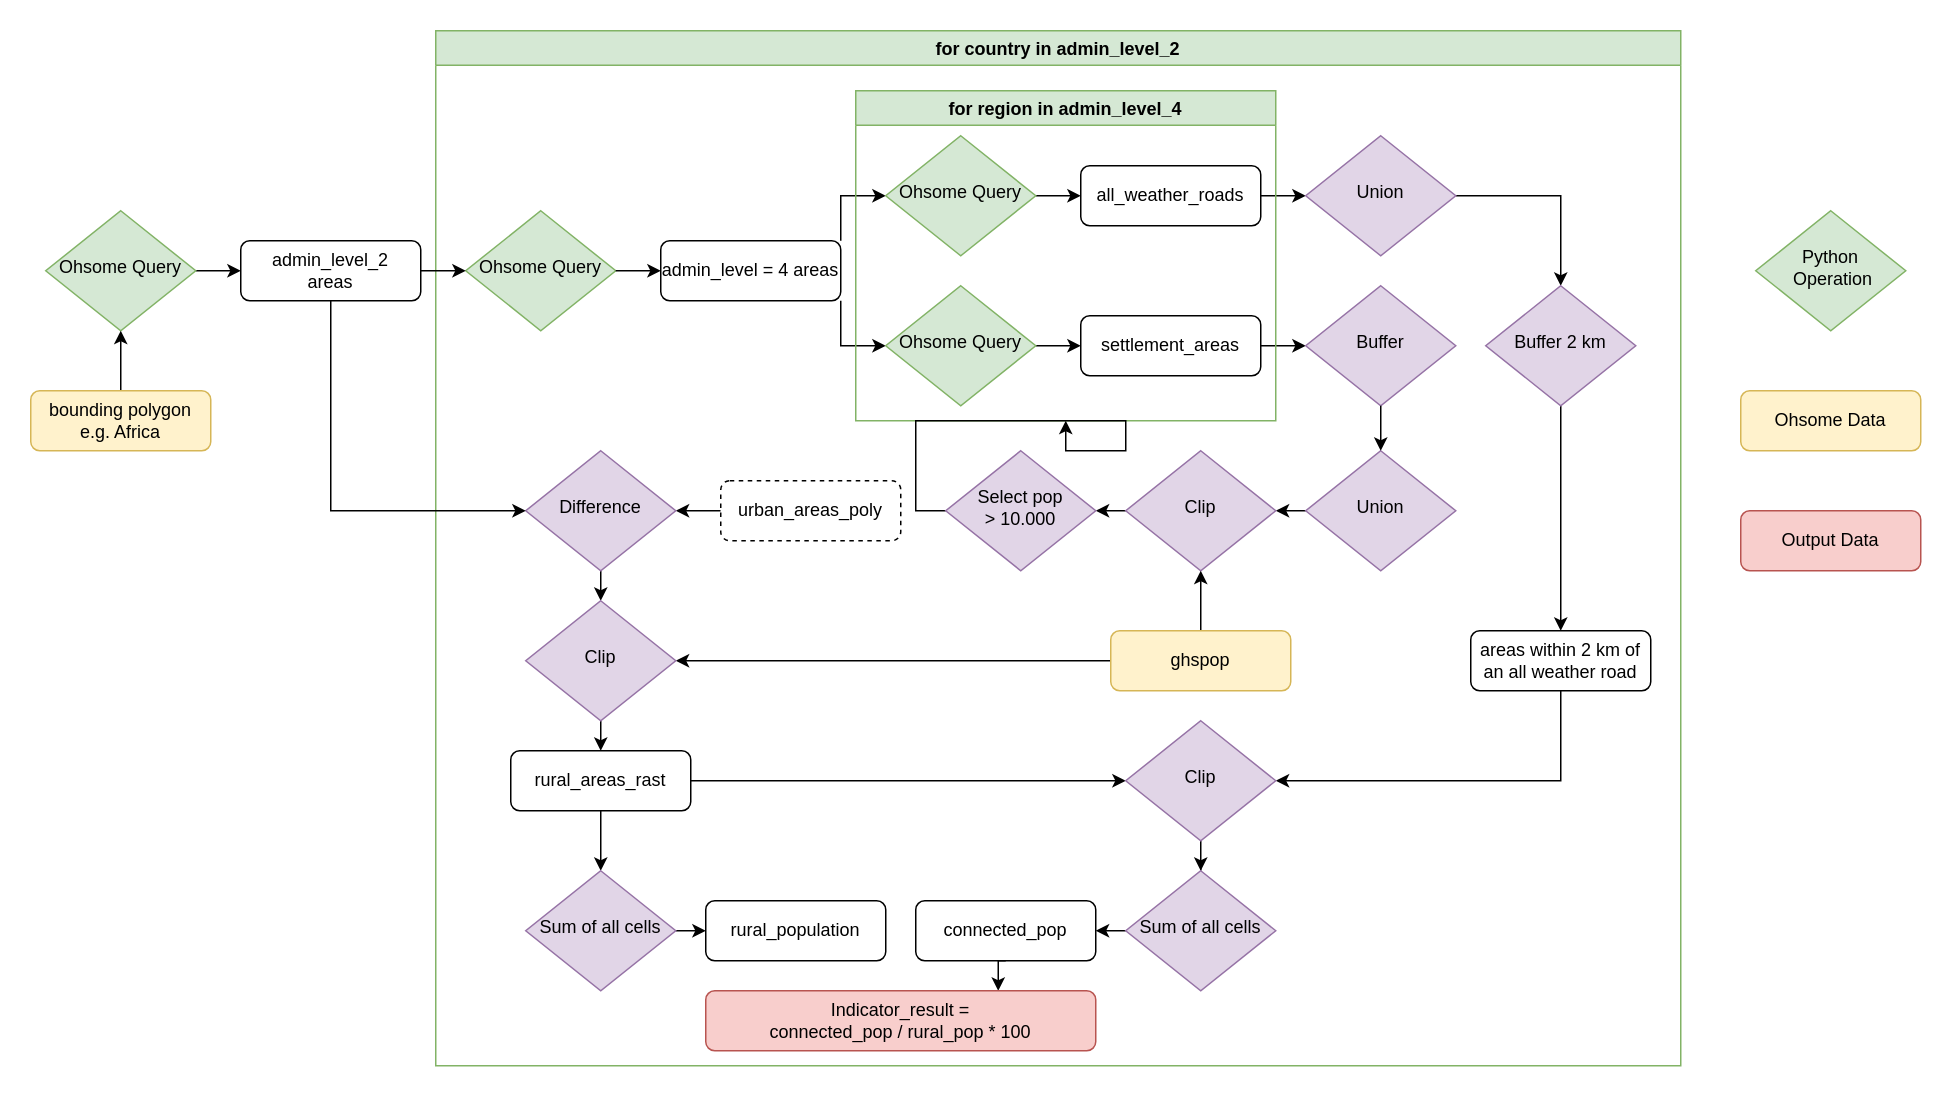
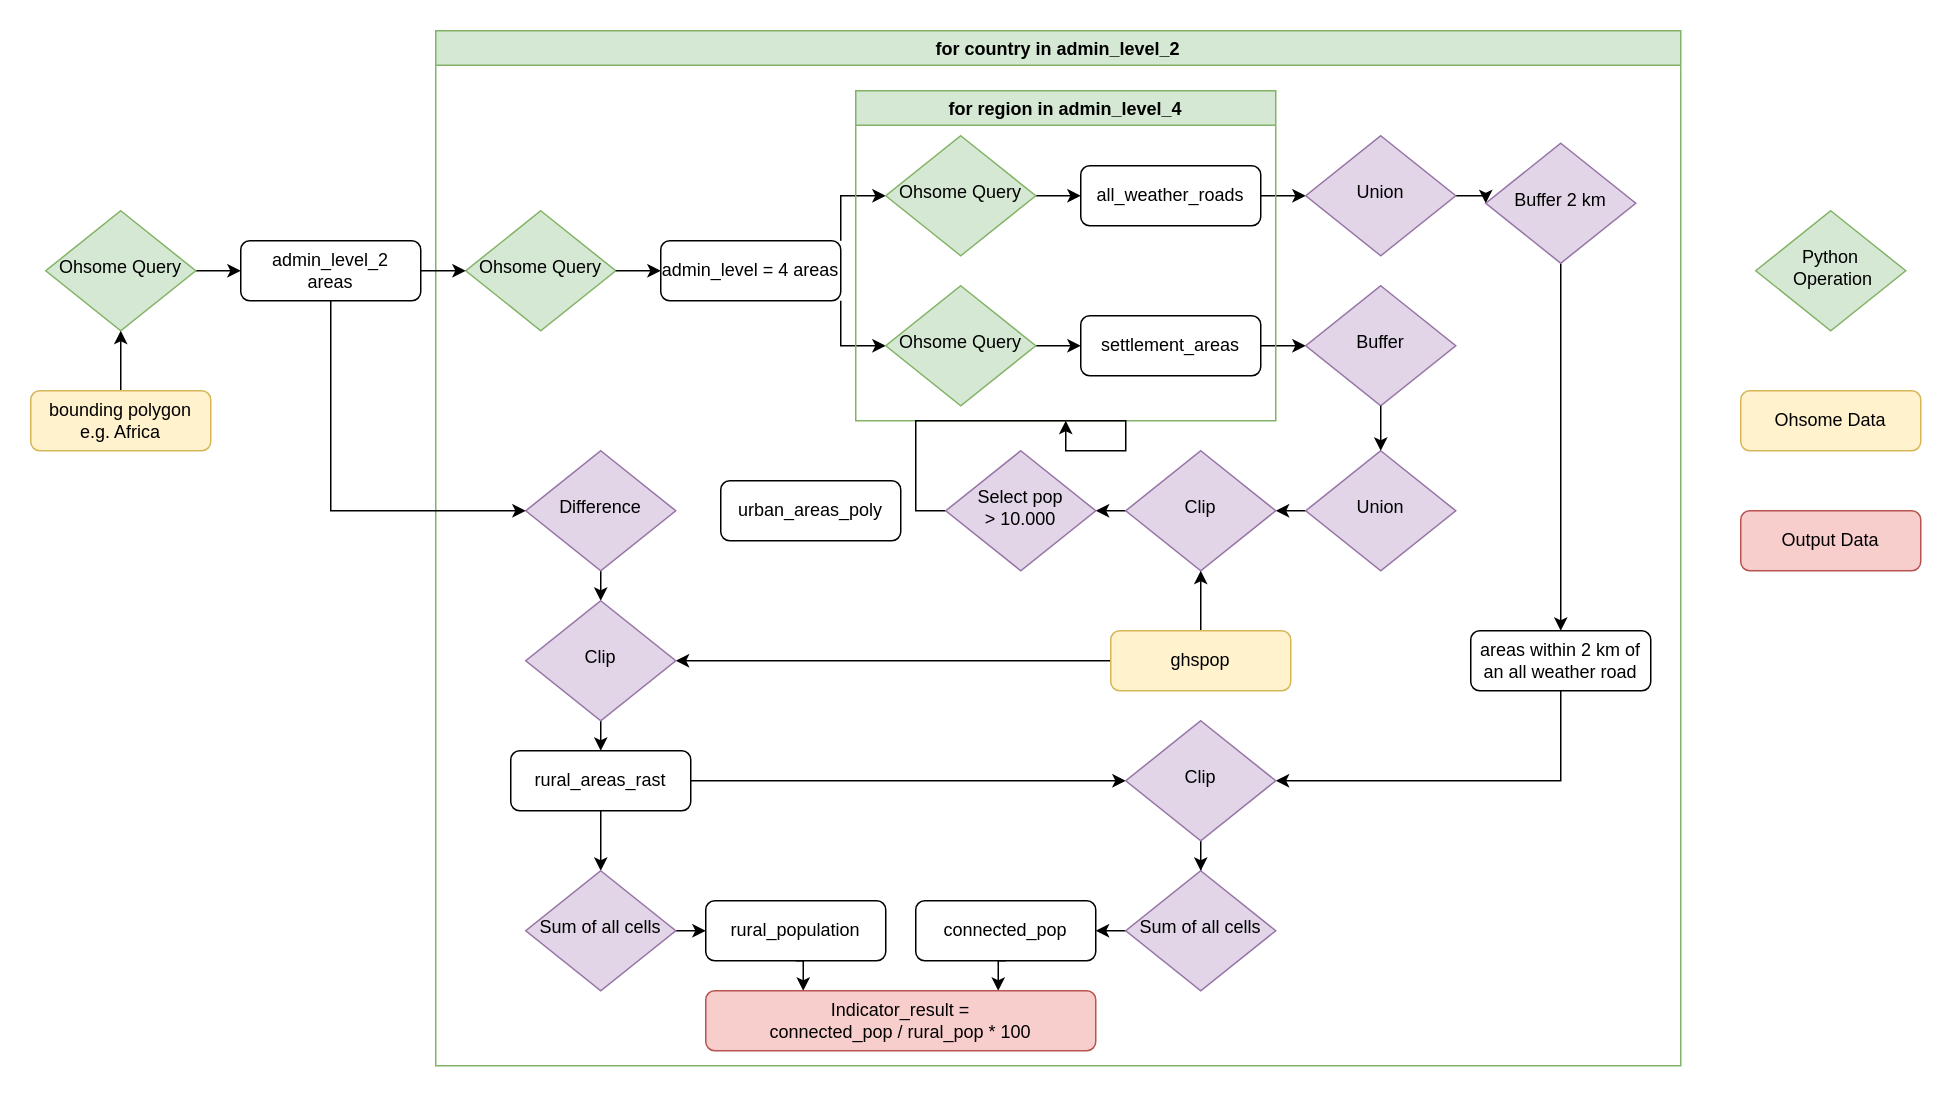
- <mxCell id="44" value="&lt;div&gt;Buffer 2 km&lt;br&gt;&lt;/div&gt;" style="rhombus;whiteSpace=wrap;html=1;shadow=0;fontFamily=Helvetica;fontSize=12;align=center;strokeWidth=1;spacing=6;spacingTop=-4;fillColor=#e1d5e7;strokeColor=#9673a6;" vertex="1" parent="2"><mxGeometry x="700" y="170" width="100" height="80" as="geometry" /></mxCell>
+ <mxCell id="44" value="&lt;div&gt;Buffer 2 km&lt;br&gt;&lt;/div&gt;" style="rhombus;whiteSpace=wrap;html=1;shadow=0;fontFamily=Helvetica;fontSize=12;align=center;strokeWidth=1;spacing=6;spacingTop=-4;fillColor=#e1d5e7;strokeColor=#9673a6;" vertex="1" parent="2"><mxGeometry x="700" y="75" width="100" height="80" as="geometry" /></mxCell>
- <mxCell id="34" style="edgeStyle=orthogonalEdgeStyle;rounded=0;orthogonalLoop=1;jettySize=auto;html=1;exitX=0;exitY=0.5;exitDx=0;exitDy=0;entryX=1;entryY=0.5;entryDx=0;entryDy=0;strokeColor=#000000;" edge="1" parent="2" source="35" target="37"><mxGeometry relative="1" as="geometry" /></mxCell>
- <mxCell id="35" value="&lt;div&gt;urban_areas_poly&lt;/div&gt;" style="rounded=1;whiteSpace=wrap;html=1;fontSize=12;glass=0;strokeWidth=1;shadow=0;dashed=1;" vertex="1" parent="2"><mxGeometry x="190" y="300" width="120" height="40" as="geometry" /></mxCell>
+ <mxCell id="35" value="&lt;div&gt;urban_areas_poly&lt;/div&gt;" style="rounded=1;whiteSpace=wrap;html=1;fontSize=12;glass=0;strokeWidth=1;shadow=0;" vertex="1" parent="2"><mxGeometry x="190" y="300" width="120" height="40" as="geometry" /></mxCell>
+ <mxCell id="53" style="edgeStyle=orthogonalEdgeStyle;rounded=0;orthogonalLoop=1;jettySize=auto;html=1;exitX=0.5;exitY=1;exitDx=0;exitDy=0;entryX=0.25;entryY=0;entryDx=0;entryDy=0;strokeColor=#000000;" edge="1" parent="2" source="54" target="57"><mxGeometry relative="1" as="geometry" /></mxCell>
